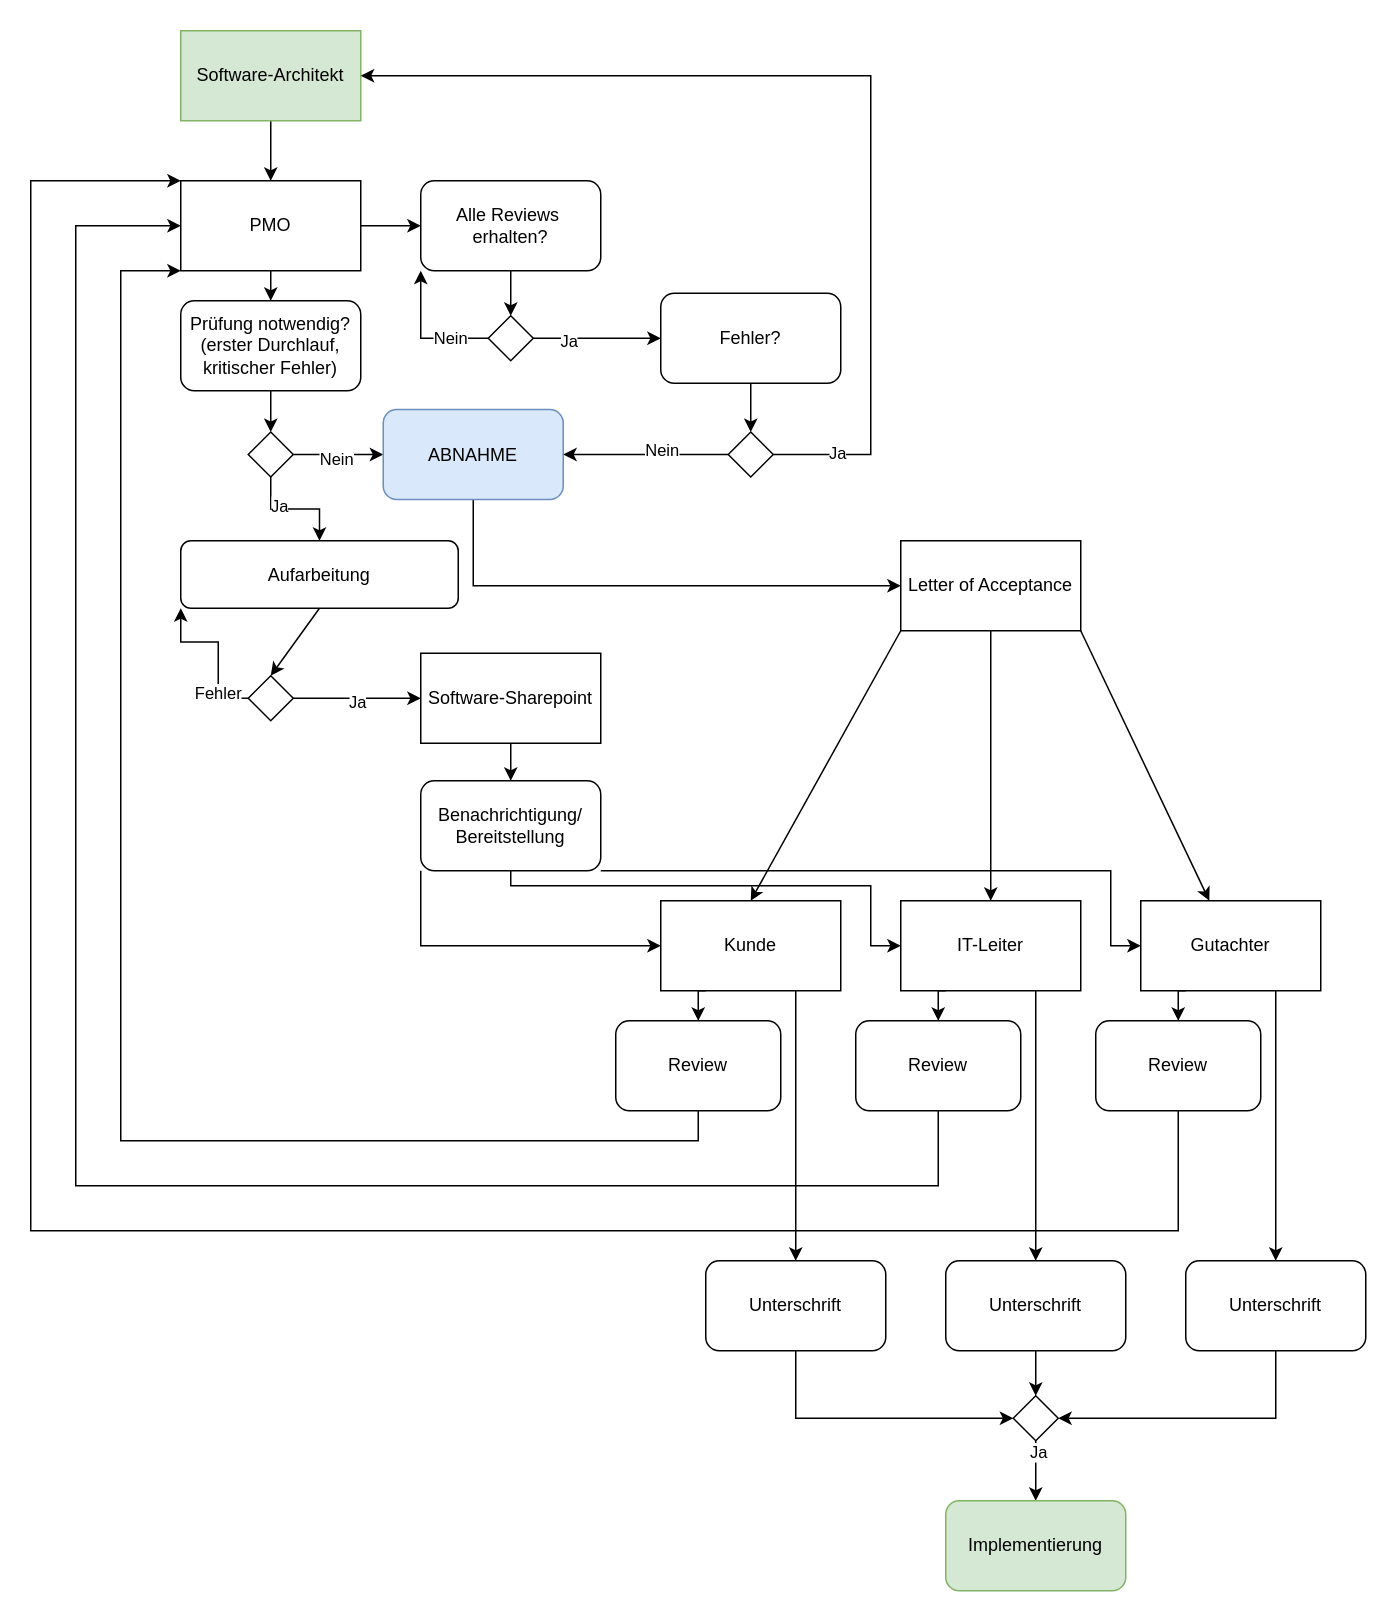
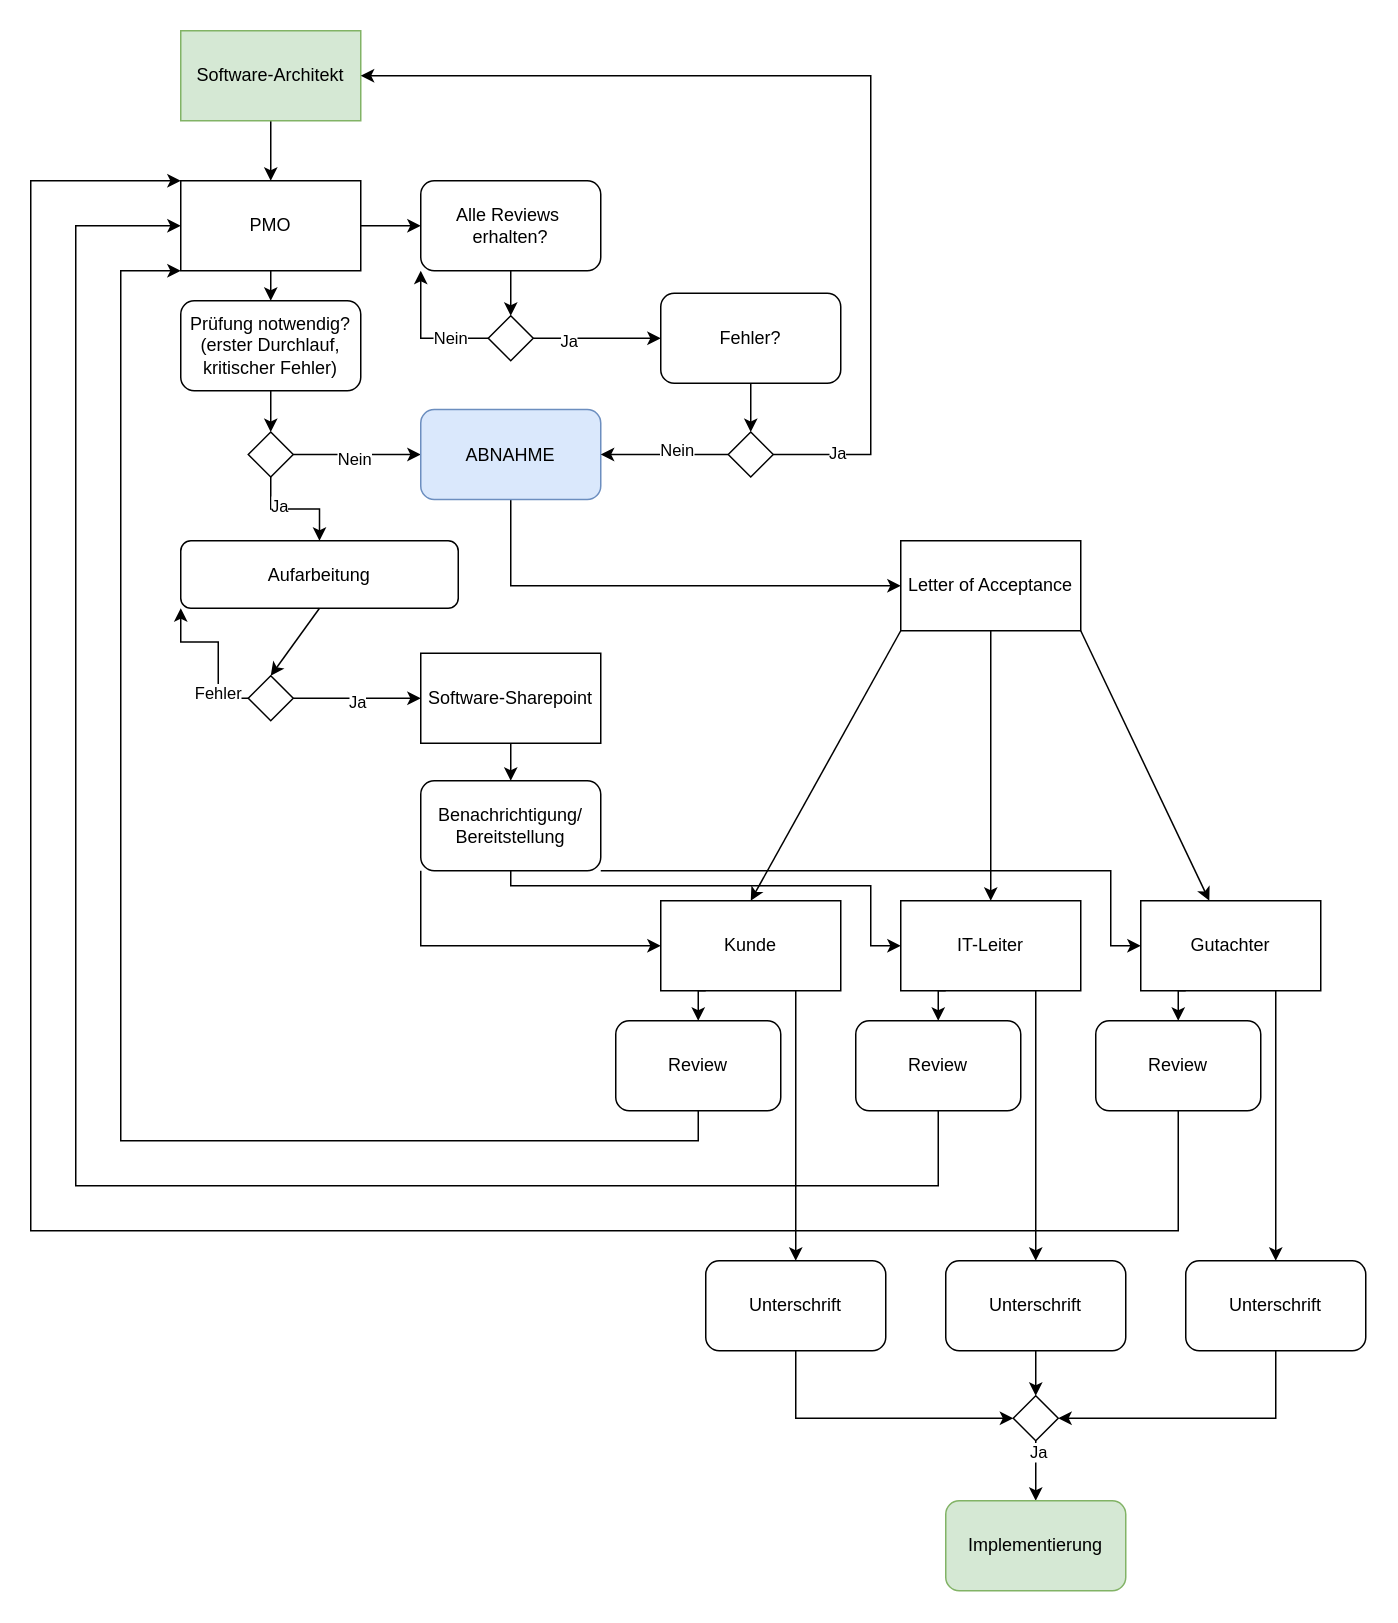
- <mxCell id="42" value="ABNAHME" style="rounded=1;whiteSpace=wrap;html=1;fillColor=#dae8fc;strokeColor=#6c8ebf;" vertex="1" parent="1"><mxGeometry x="255" y="272.5" width="120" height="60" as="geometry" /></mxCell>
+ <mxCell id="42" value="ABNAHME" style="rounded=1;whiteSpace=wrap;html=1;fillColor=#dae8fc;strokeColor=#6c8ebf;" vertex="1" parent="1"><mxGeometry x="280" y="272.5" width="120" height="60" as="geometry" /></mxCell>
